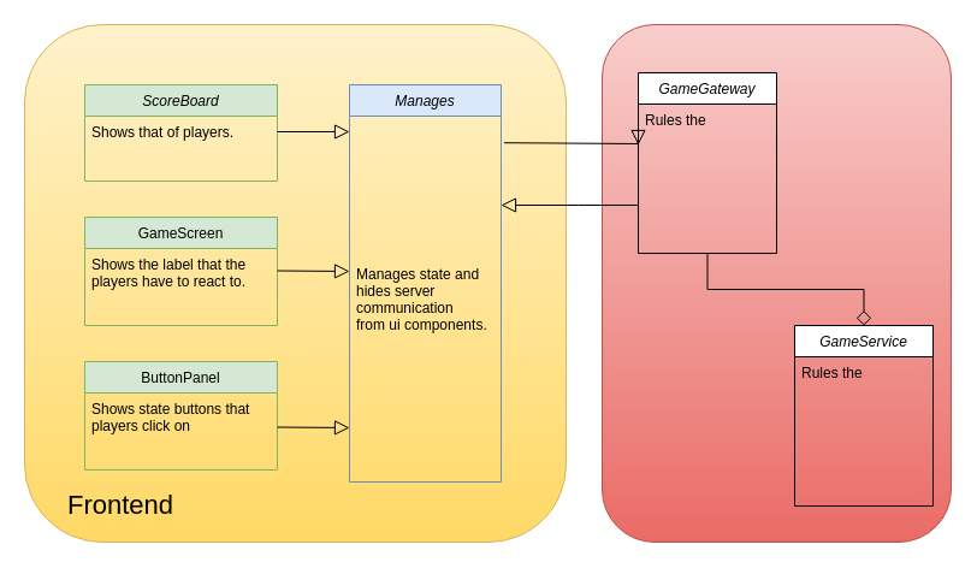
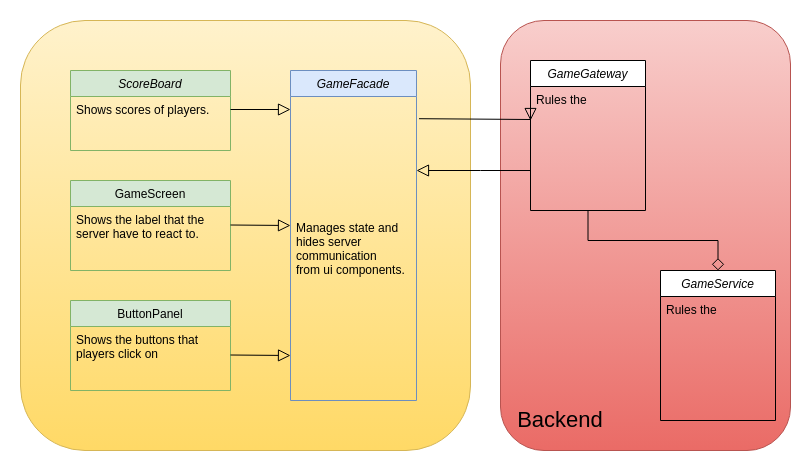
- <mxCell id="11" value="Manages" style="swimlane;fontStyle=2;align=center;verticalAlign=top;childLayout=stackLayout;horizontal=1;startSize=26;horizontalStack=0;resizeParent=1;resizeLast=0;collapsible=1;marginBottom=0;rounded=0;shadow=0;strokeWidth=1;fillColor=#dae8fc;strokeColor=#6c8ebf;" parent="1" vertex="1"><mxGeometry x="290" y="70" width="126" height="330" as="geometry"><mxRectangle x="280" y="150" width="160" height="26" as="alternateBounds" /></mxGeometry></mxCell>
+ <mxCell id="11" value="GameFacade" style="swimlane;fontStyle=2;align=center;verticalAlign=top;childLayout=stackLayout;horizontal=1;startSize=26;horizontalStack=0;resizeParent=1;resizeLast=0;collapsible=1;marginBottom=0;rounded=0;shadow=0;strokeWidth=1;fillColor=#dae8fc;strokeColor=#6c8ebf;" parent="1" vertex="1"><mxGeometry x="290" y="70" width="126" height="330" as="geometry"><mxRectangle x="280" y="150" width="160" height="26" as="alternateBounds" /></mxGeometry></mxCell>
- <mxCell id="5" value="Shows that of players." style="text;align=left;verticalAlign=top;spacingLeft=4;spacingRight=4;overflow=hidden;rotatable=0;points=[[0,0.5],[1,0.5]];portConstraint=eastwest;" parent="4" vertex="1"><mxGeometry y="26" width="160" height="26" as="geometry" /></mxCell>
+ <mxCell id="5" value="Shows scores of players." style="text;align=left;verticalAlign=top;spacingLeft=4;spacingRight=4;overflow=hidden;rotatable=0;points=[[0,0.5],[1,0.5]];portConstraint=eastwest;" parent="4" vertex="1"><mxGeometry y="26" width="160" height="26" as="geometry" /></mxCell>
- <mxCell id="7" value="Shows the label that the&#10;players have to react to." style="text;align=left;verticalAlign=top;spacingLeft=4;spacingRight=4;overflow=hidden;rotatable=0;points=[[0,0.5],[1,0.5]];portConstraint=eastwest;" parent="6" vertex="1"><mxGeometry y="26" width="160" height="64" as="geometry" /></mxCell>
+ <mxCell id="7" value="Shows the label that the&#10;server have to react to." style="text;align=left;verticalAlign=top;spacingLeft=4;spacingRight=4;overflow=hidden;rotatable=0;points=[[0,0.5],[1,0.5]];portConstraint=eastwest;" parent="6" vertex="1"><mxGeometry y="26" width="160" height="64" as="geometry" /></mxCell>
- <mxCell id="10" value="Shows state buttons that &#10;players click on " style="text;align=left;verticalAlign=top;spacingLeft=4;spacingRight=4;overflow=hidden;rotatable=0;points=[[0,0.5],[1,0.5]];portConstraint=eastwest;" parent="9" vertex="1"><mxGeometry y="26" width="160" height="54" as="geometry" /></mxCell>
+ <mxCell id="10" value="Shows the buttons that &#10;players click on " style="text;align=left;verticalAlign=top;spacingLeft=4;spacingRight=4;overflow=hidden;rotatable=0;points=[[0,0.5],[1,0.5]];portConstraint=eastwest;" parent="9" vertex="1"><mxGeometry y="26" width="160" height="54" as="geometry" /></mxCell>
- <mxCell id="15" value="Frontend" style="rounded=0;whiteSpace=wrap;html=1;shadow=0;glass=0;sketch=0;fontSize=22;fillColor=none;strokeColor=none;" parent="1" vertex="1"><mxGeometry x="40" y="400" width="120" height="40" as="geometry" /></mxCell>
+ <mxCell id="16" value="Backend" style="rounded=0;whiteSpace=wrap;html=1;shadow=0;glass=0;sketch=0;fontSize=22;fillColor=none;strokeColor=none;" parent="1" vertex="1"><mxGeometry x="500" y="400" width="120" height="40" as="geometry" /></mxCell>
